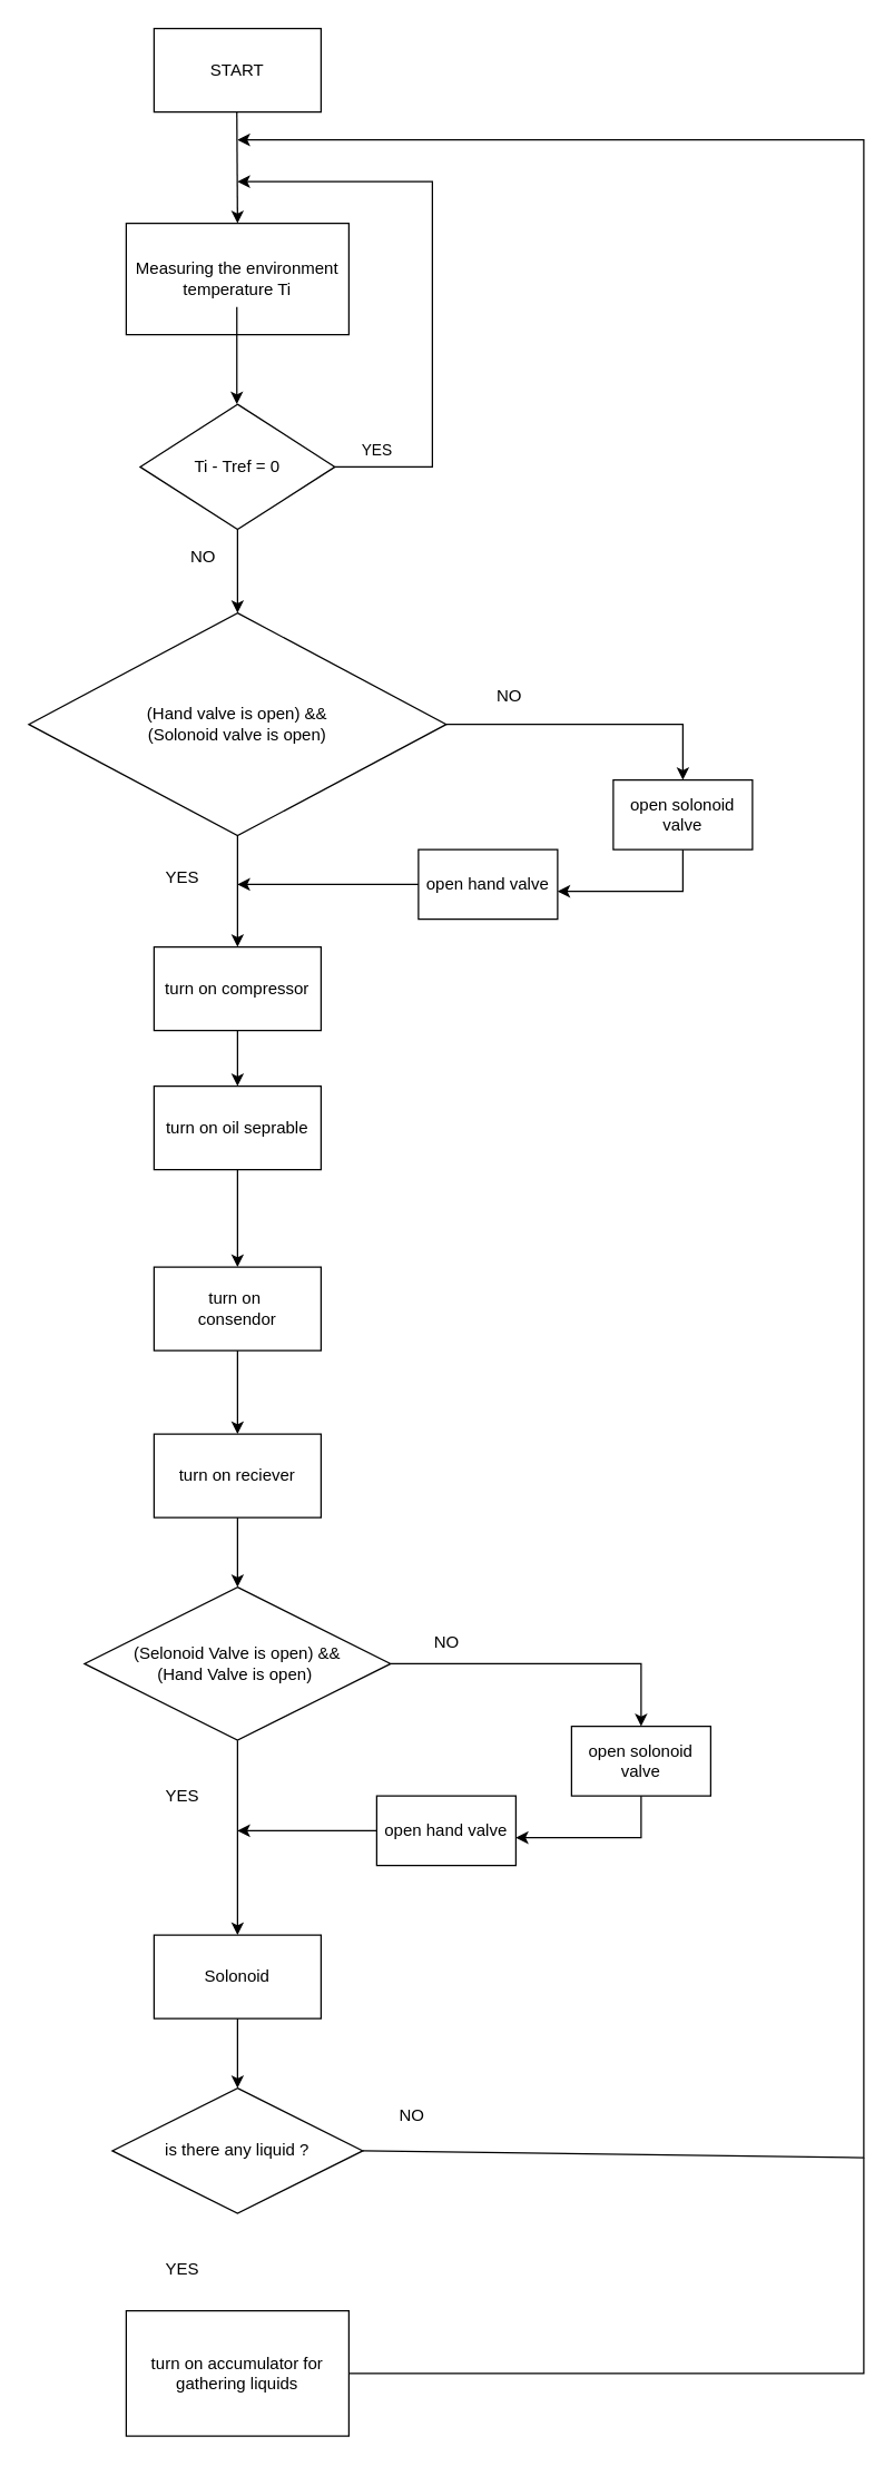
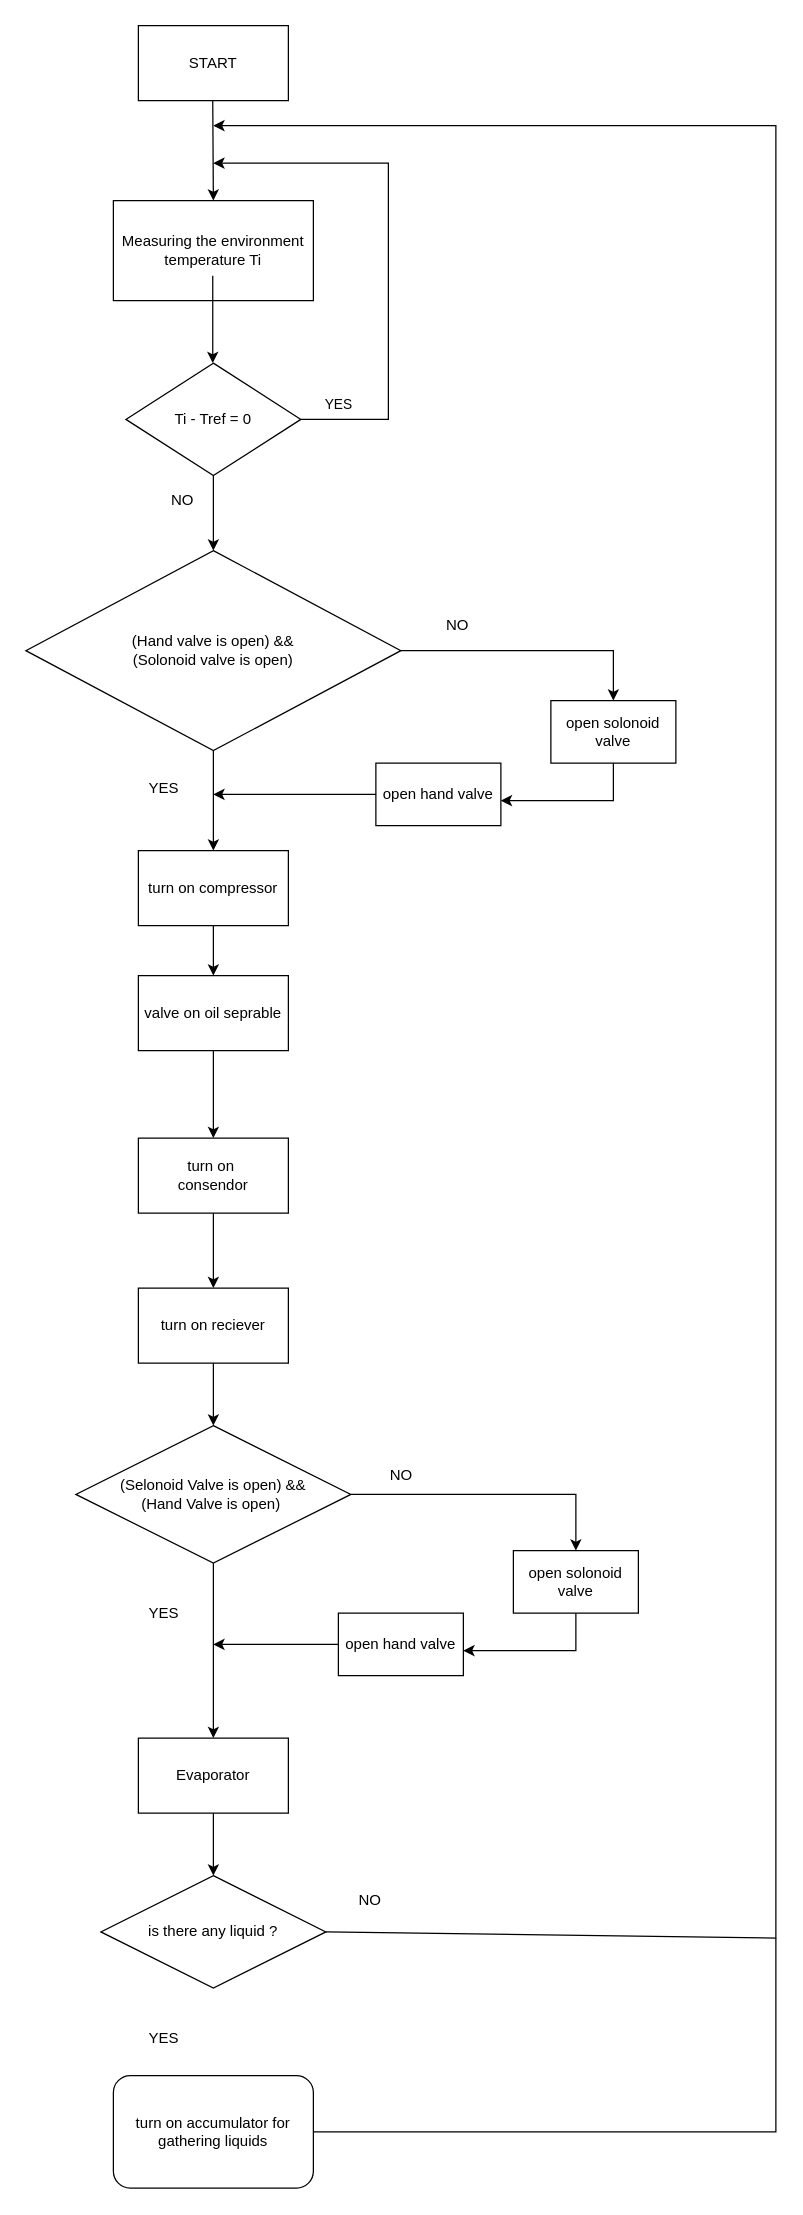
- <mxCell id="14" value="turn on oil seprable" style="rounded=0;whiteSpace=wrap;html=1;" parent="1" vertex="1"><mxGeometry x="110" y="780" width="120" height="60" as="geometry" /></mxCell>
+ <mxCell id="14" value="valve on oil seprable" style="rounded=0;whiteSpace=wrap;html=1;" parent="1" vertex="1"><mxGeometry x="110" y="780" width="120" height="60" as="geometry" /></mxCell>
- <mxCell id="33" value="Solonoid" style="rounded=0;whiteSpace=wrap;html=1;" parent="1" vertex="1"><mxGeometry x="110" y="1390" width="120" height="60" as="geometry" /></mxCell>
+ <mxCell id="33" value="Evaporator" style="rounded=0;whiteSpace=wrap;html=1;" parent="1" vertex="1"><mxGeometry x="110" y="1390" width="120" height="60" as="geometry" /></mxCell>
- <mxCell id="36" value="turn on accumulator for gathering liquids" style="rounded=0;whiteSpace=wrap;html=1;" parent="1" vertex="1"><mxGeometry x="90" y="1660" width="160" height="90" as="geometry" /></mxCell>
+ <mxCell id="36" value="turn on accumulator for gathering liquids" style="whiteSpace=wrap;html=1;rounded=1;" parent="1" vertex="1"><mxGeometry x="90" y="1660" width="160" height="90" as="geometry" /></mxCell>
